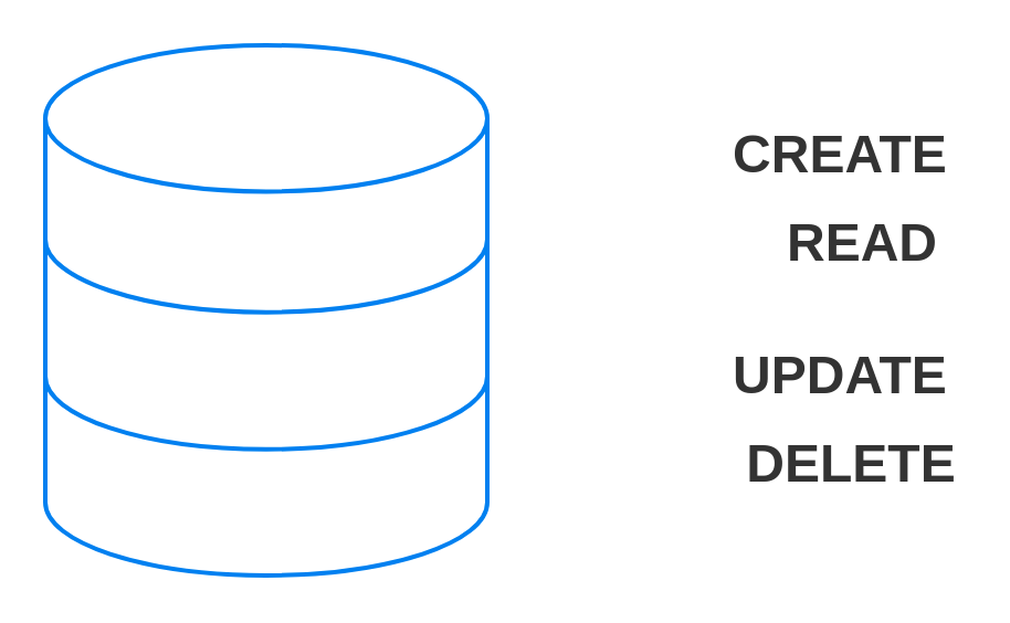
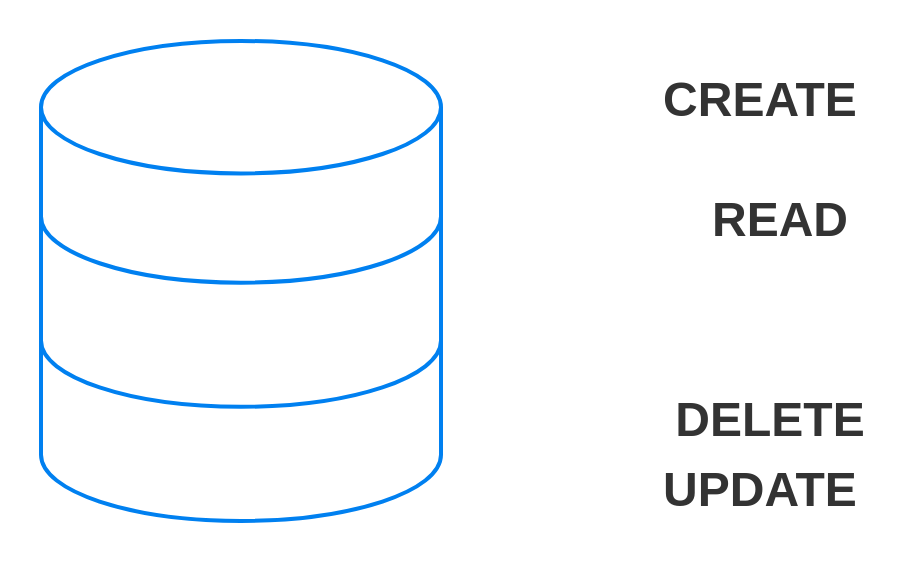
- <mxCell id="7" value="&lt;font style=&quot;font-size: 24px&quot; color=&quot;#333333&quot;&gt;&lt;b&gt;CREATE&lt;/b&gt;&lt;/font&gt;" style="text;html=1;strokeColor=none;fillColor=none;align=center;verticalAlign=middle;whiteSpace=wrap;rounded=0;" vertex="1" parent="1"><mxGeometry x="330" y="60" width="100" height="20" as="geometry" /></mxCell>
+ <mxCell id="7" value="&lt;font style=&quot;font-size: 24px&quot; color=&quot;#333333&quot;&gt;&lt;b&gt;CREATE&lt;/b&gt;&lt;/font&gt;" style="text;html=1;strokeColor=none;fillColor=none;align=center;verticalAlign=middle;whiteSpace=wrap;rounded=0;" vertex="1" parent="1"><mxGeometry x="330" y="40" width="100" height="20" as="geometry" /></mxCell>
- <mxCell id="9" value="&lt;font style=&quot;font-size: 24px&quot; color=&quot;#333333&quot;&gt;&lt;b&gt;UPDATE&lt;/b&gt;&lt;/font&gt;" style="text;html=1;strokeColor=none;fillColor=none;align=center;verticalAlign=middle;whiteSpace=wrap;rounded=0;" vertex="1" parent="1"><mxGeometry x="330" y="160" width="100" height="20" as="geometry" /></mxCell>
+ <mxCell id="9" value="&lt;font style=&quot;font-size: 24px&quot; color=&quot;#333333&quot;&gt;&lt;b&gt;UPDATE&lt;/b&gt;&lt;/font&gt;" style="text;html=1;strokeColor=none;fillColor=none;align=center;verticalAlign=middle;whiteSpace=wrap;rounded=0;" vertex="1" parent="1"><mxGeometry x="330" y="235" width="100" height="20" as="geometry" /></mxCell>
